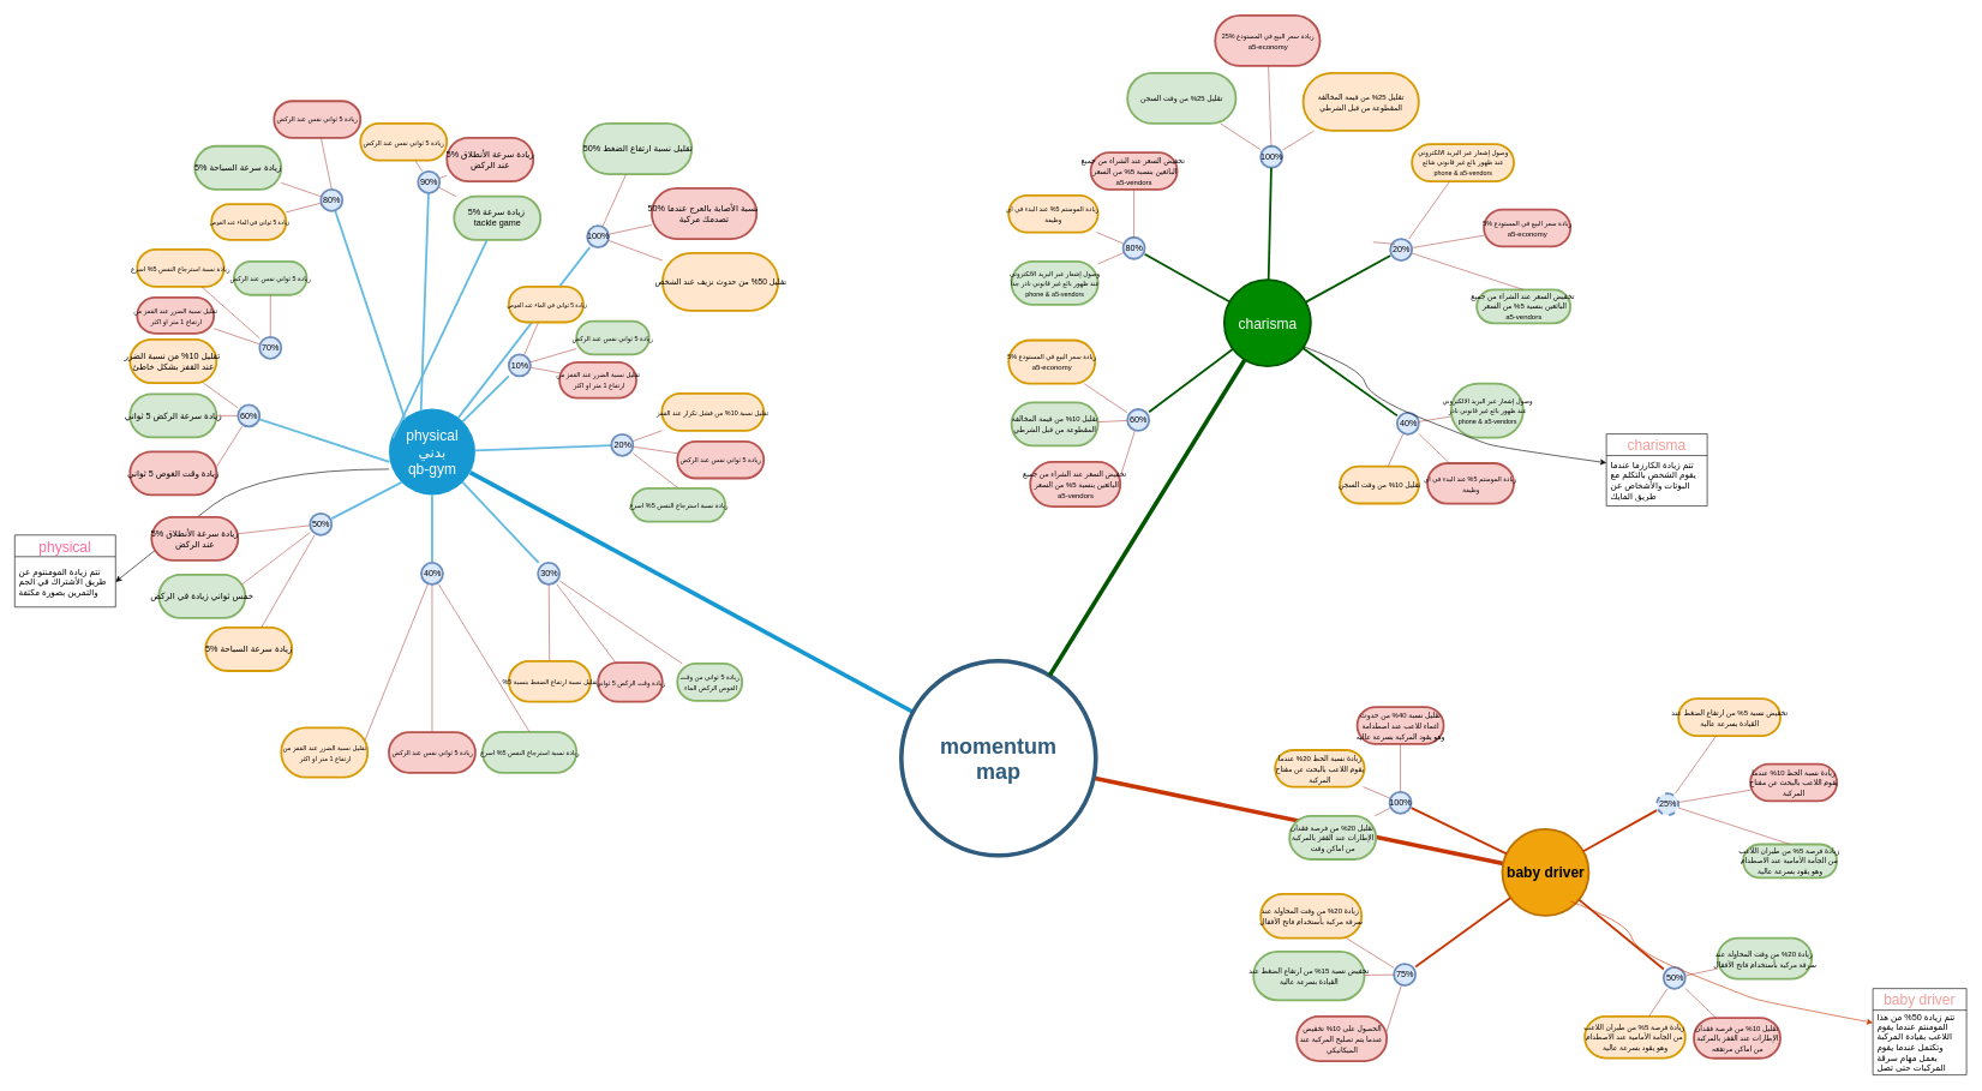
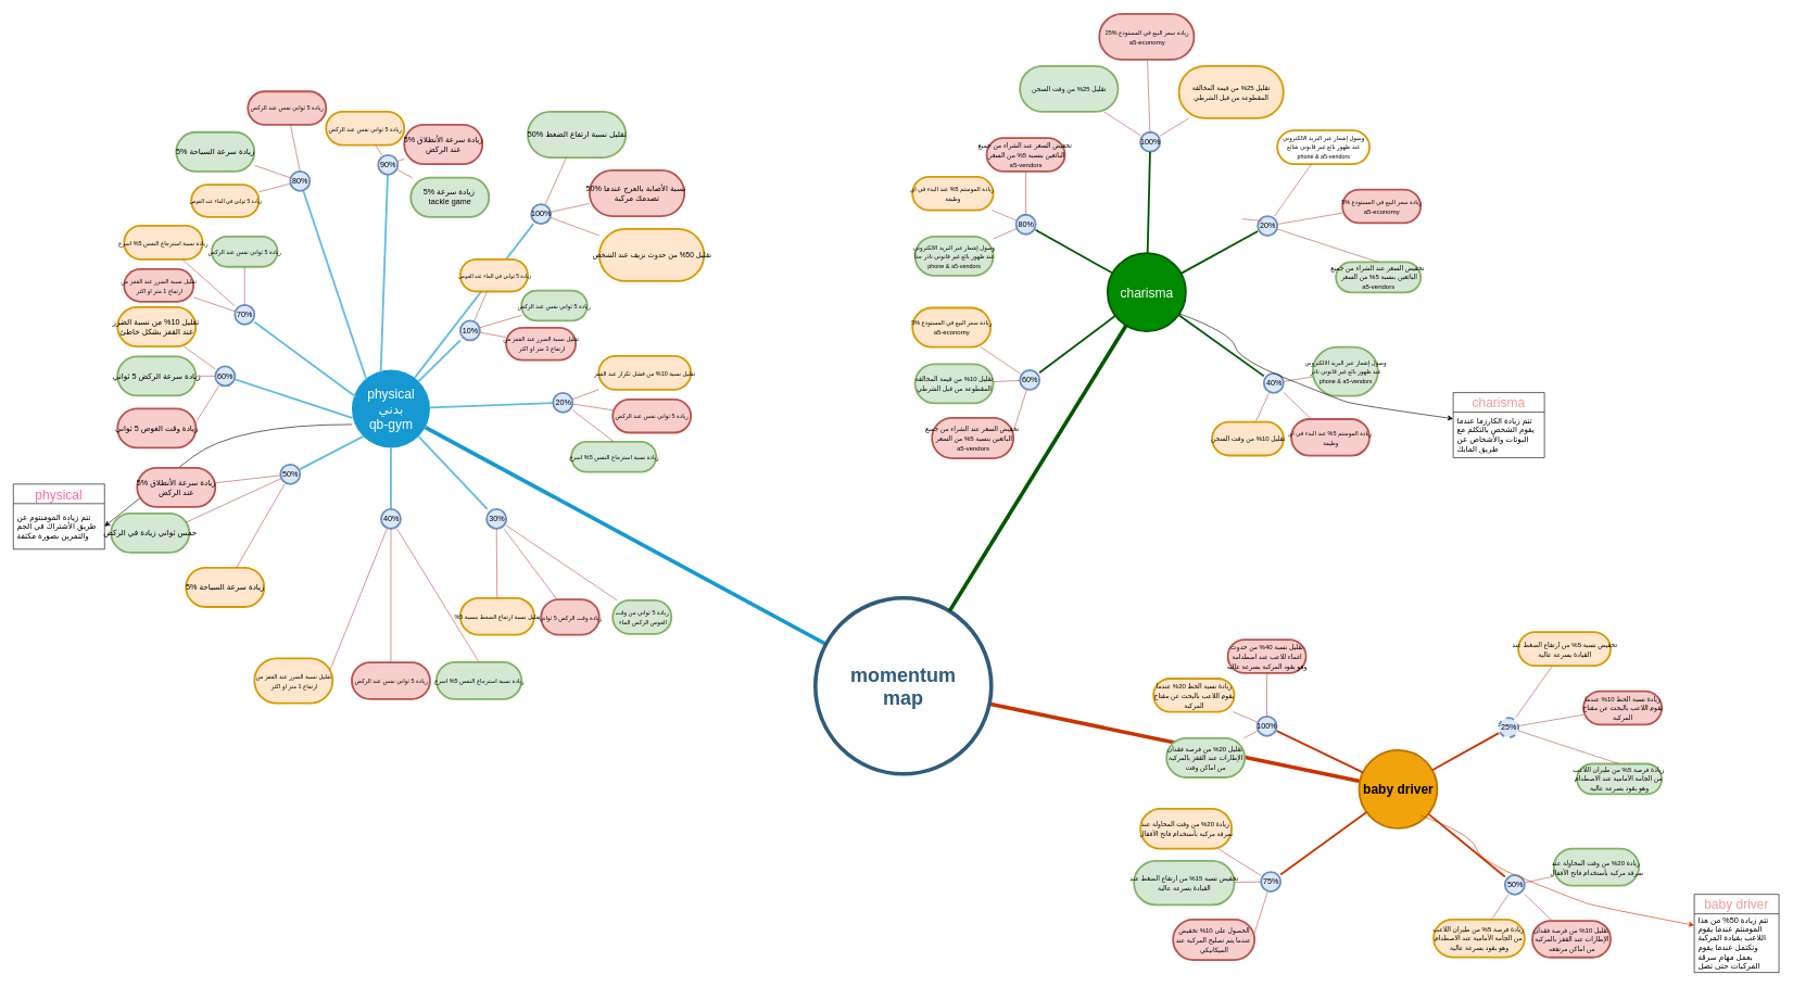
- <mxCell id="103" value="&lt;font style=&quot;font-size: 9px;&quot;&gt;وصول إشعار عبر البريد الالكتروني&lt;/font&gt;&lt;div&gt;&lt;span style=&quot;font-size: 9px; background-color: initial;&quot;&gt;عند ظهور بائع غير قانوني شائع&lt;/span&gt;&lt;br&gt;&lt;/div&gt;&lt;div&gt;&lt;span style=&quot;font-size: 9px; background-color: initial;&quot;&gt;phone &amp;amp; a5-vendors&lt;/span&gt;&lt;/div&gt;" style="rounded=1;fillColor=#ffe6cc;strokeColor=#d79b00;strokeWidth=3;shadow=0;html=1;arcSize=50;" vertex="1" parent="1"><mxGeometry x="1960" y="199.69" width="141.5" height="51.5" as="geometry" /></mxCell>
+ <mxCell id="103" value="&lt;font style=&quot;font-size: 9px;&quot;&gt;وصول إشعار عبر البريد الالكتروني&lt;/font&gt;&lt;div&gt;&lt;span style=&quot;font-size: 9px; background-color: initial;&quot;&gt;عند ظهور بائع غير قانوني شائع&lt;/span&gt;&lt;br&gt;&lt;/div&gt;&lt;div&gt;&lt;span style=&quot;font-size: 9px; background-color: initial;&quot;&gt;phone &amp;amp; a5-vendors&lt;/span&gt;&lt;/div&gt;" style="rounded=1;fillColor=#ffffff;strokeColor=#d79b00;strokeWidth=3;shadow=0;html=1;arcSize=50;" vertex="1" parent="1"><mxGeometry x="1960" y="199.69" width="141.5" height="51.5" as="geometry" /></mxCell>
- <mxCell id="10" value="" style="edgeStyle=none;endArrow=none;strokeWidth=3;strokeColor=#64BBE2;html=1;exitX=0.047;exitY=0.344;exitDx=0;exitDy=0;exitPerimeter=0;" parent="1" source="3" target="81" edge="1"><mxGeometry x="-221.5" y="56.5" width="100" height="100" as="geometry"><mxPoint x="-205.5" y="451.88" as="sourcePoint" /><mxPoint x="481.808" y="581.88" as="targetPoint" /></mxGeometry></mxCell>
+ <mxCell id="10" value="" style="edgeStyle=none;endArrow=none;strokeWidth=3;strokeColor=#64BBE2;html=1;exitX=0.047;exitY=0.344;exitDx=0;exitDy=0;exitPerimeter=0;" parent="1" source="3" target="17" edge="1"><mxGeometry x="-221.5" y="56.5" width="100" height="100" as="geometry"><mxPoint x="-205.5" y="451.88" as="sourcePoint" /><mxPoint x="481.808" y="581.88" as="targetPoint" /></mxGeometry></mxCell>
- <mxCell id="54" value="خمس ثواني زيادة في الركض" style="rounded=1;fillColor=#d5e8d4;strokeColor=#82b366;strokeWidth=3;shadow=0;html=1;arcSize=50;" vertex="1" parent="1"><mxGeometry x="220" y="797.5" width="120" height="60.19" as="geometry" /></mxCell>
+ <mxCell id="54" value="خمس ثواني زيادة في الركض" style="rounded=1;fillColor=#d5e8d4;strokeColor=#82b366;strokeWidth=3;shadow=0;html=1;arcSize=50;" vertex="1" parent="1"><mxGeometry x="170" y="787.5" width="120" height="60.19" as="geometry" /></mxCell>
